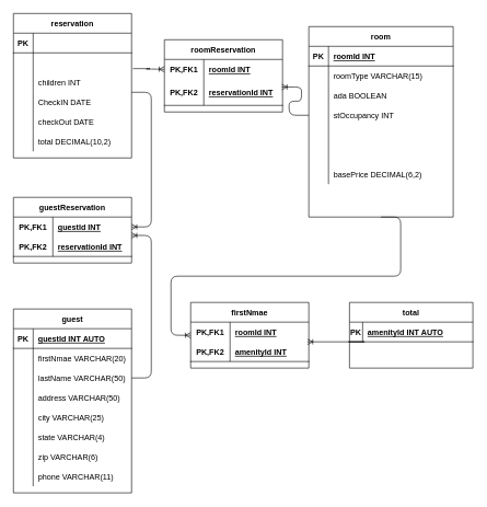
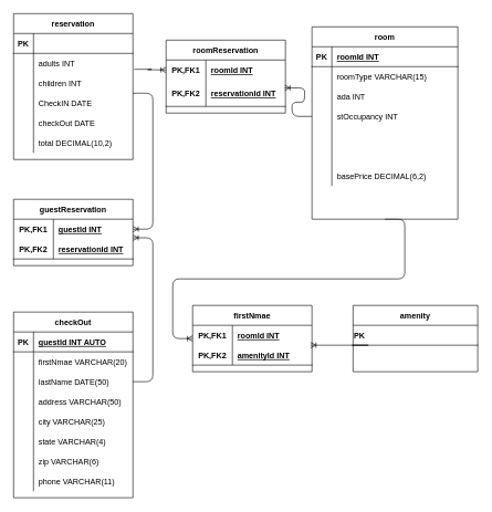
+ <mxCell id="38" value="adults INT" style="shape=partialRectangle;connectable=0;fillColor=none;top=0;left=0;bottom=0;right=0;align=left;spacingLeft=6;overflow=hidden;" vertex="1" parent="36"><mxGeometry x="30" width="150" height="30" as="geometry" /></mxCell>
- <mxCell id="60" value="ada BOOLEAN" style="shape=partialRectangle;connectable=0;fillColor=none;top=0;left=0;bottom=0;right=0;align=left;spacingLeft=6;overflow=hidden;" vertex="1" parent="58"><mxGeometry x="30" width="190" height="30" as="geometry" /></mxCell>
+ <mxCell id="60" value="ada INT" style="shape=partialRectangle;connectable=0;fillColor=none;top=0;left=0;bottom=0;right=0;align=left;spacingLeft=6;overflow=hidden;" vertex="1" parent="58"><mxGeometry x="30" width="190" height="30" as="geometry" /></mxCell>
- <mxCell id="2" value="total" style="shape=table;startSize=30;container=1;collapsible=1;childLayout=tableLayout;fixedRows=1;rowLines=0;fontStyle=1;align=center;resizeLast=1;" vertex="1" parent="1"><mxGeometry x="532" y="460" width="188" height="100" as="geometry" /></mxCell>
+ <mxCell id="2" value="amenity" style="shape=table;startSize=30;container=1;collapsible=1;childLayout=tableLayout;fixedRows=1;rowLines=0;fontStyle=1;align=center;resizeLast=1;" vertex="1" parent="1"><mxGeometry x="532" y="460" width="188" height="100" as="geometry" /></mxCell>
- <mxCell id="8" value="guest" style="shape=table;startSize=30;container=1;collapsible=1;childLayout=tableLayout;fixedRows=1;rowLines=0;fontStyle=1;align=center;resizeLast=1;" vertex="1" parent="1"><mxGeometry x="20" y="470" width="180" height="280" as="geometry" /></mxCell>
+ <mxCell id="8" value="checkOut" style="shape=table;startSize=30;container=1;collapsible=1;childLayout=tableLayout;fixedRows=1;rowLines=0;fontStyle=1;align=center;resizeLast=1;" vertex="1" parent="1"><mxGeometry x="20" y="470" width="180" height="280" as="geometry" /></mxCell>
- <mxCell id="5" value="amenityId INT AUTO" style="shape=partialRectangle;connectable=0;fillColor=none;top=0;left=0;bottom=0;right=0;align=left;spacingLeft=6;fontStyle=5;overflow=hidden;" vertex="1" parent="3"><mxGeometry x="20" width="168" height="30" as="geometry" /></mxCell>
- <mxCell id="17" value="lastName VARCHAR(50)" style="shape=partialRectangle;connectable=0;fillColor=none;top=0;left=0;bottom=0;right=0;align=left;spacingLeft=6;overflow=hidden;" vertex="1" parent="15"><mxGeometry x="30" width="150" height="30" as="geometry" /></mxCell>
+ <mxCell id="17" value="lastName DATE(50)" style="shape=partialRectangle;connectable=0;fillColor=none;top=0;left=0;bottom=0;right=0;align=left;spacingLeft=6;overflow=hidden;" vertex="1" parent="15"><mxGeometry x="30" width="150" height="30" as="geometry" /></mxCell>
